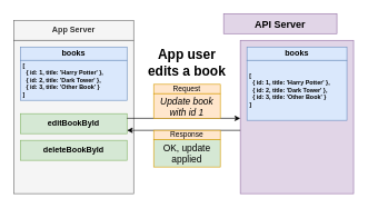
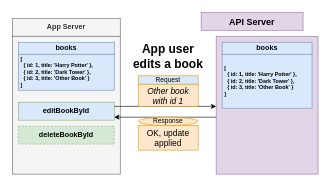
- <mxCell id="14" value="Request" style="rounded=0;whiteSpace=wrap;html=1;strokeWidth=1;fontSize=11;align=center;fillColor=#ffe6cc;strokeColor=#d79b00;" vertex="1" parent="1"><mxGeometry x="230" y="126" width="100" height="14" as="geometry" /></mxCell>
+ <mxCell id="14" value="Request" style="rounded=0;whiteSpace=wrap;html=1;strokeWidth=1;fontSize=11;align=center;fillColor=#dae8fc;strokeColor=#d79b00;" vertex="1" parent="1"><mxGeometry x="230" y="126" width="100" height="14" as="geometry" /></mxCell>
- <mxCell id="15" value="&lt;i&gt;Update book with id 1&lt;/i&gt;" style="rounded=0;whiteSpace=wrap;html=1;strokeWidth=1;fontSize=14;align=center;fillColor=#ffe6cc;strokeColor=#d79b00;" vertex="1" parent="1"><mxGeometry x="230" y="140" width="100" height="37" as="geometry" /></mxCell>
+ <mxCell id="15" value="&lt;i&gt;Other book with id 1&lt;/i&gt;" style="rounded=0;whiteSpace=wrap;html=1;strokeWidth=1;fontSize=14;align=center;fillColor=#ffe6cc;strokeColor=#d79b00;" vertex="1" parent="1"><mxGeometry x="230" y="140" width="100" height="37" as="geometry" /></mxCell>
- <mxCell id="5" value="editBookById" style="rounded=0;whiteSpace=wrap;html=1;fontSize=12;fontStyle=1;fillColor=#d5e8d4;strokeColor=#82b366;" vertex="1" parent="1"><mxGeometry x="30" y="170" width="160" height="30" as="geometry" /></mxCell>
+ <mxCell id="5" value="editBookById" style="rounded=0;whiteSpace=wrap;html=1;fontSize=12;fontStyle=1;fillColor=#dae8fc;strokeColor=#82b366;" vertex="1" parent="1"><mxGeometry x="30" y="170" width="160" height="30" as="geometry" /></mxCell>
- <mxCell id="16" value="Response" style="rounded=0;whiteSpace=wrap;html=1;strokeWidth=1;fontSize=11;align=center;fillColor=#ffe6cc;strokeColor=#d79b00;" vertex="1" parent="1"><mxGeometry x="230" y="195" width="100" height="14" as="geometry" /></mxCell>
+ <mxCell id="16" value="Response" style="ellipse;whiteSpace=wrap;html=1;strokeWidth=1;fontSize=11;align=center;fillColor=#ffe6cc;strokeColor=#d79b00;" vertex="1" parent="1"><mxGeometry x="230" y="195" width="100" height="14" as="geometry" /></mxCell>
- <mxCell id="6" value="deleteBookById" style="rounded=0;whiteSpace=wrap;html=1;fontSize=12;fontStyle=1;fillColor=#d5e8d4;strokeColor=#82b366;" vertex="1" parent="1"><mxGeometry x="30" y="210" width="160" height="30" as="geometry" /></mxCell>
+ <mxCell id="6" value="deleteBookById" style="rounded=0;whiteSpace=wrap;html=1;fontSize=12;fontStyle=1;fillColor=#d5e8d4;strokeColor=#82b366;dashed=1;" vertex="1" parent="1"><mxGeometry x="30" y="210" width="160" height="30" as="geometry" /></mxCell>
- <mxCell id="17" value="OK, update applied" style="rounded=0;whiteSpace=wrap;html=1;strokeWidth=1;fontSize=14;align=center;fillColor=#d5e8d4;strokeColor=#d79b00;" vertex="1" parent="1"><mxGeometry x="230" y="209" width="100" height="41" as="geometry" /></mxCell>
+ <mxCell id="17" value="OK, update applied" style="rounded=0;whiteSpace=wrap;html=1;strokeWidth=1;fontSize=14;align=center;fillColor=#ffe6cc;strokeColor=#d79b00;" vertex="1" parent="1"><mxGeometry x="230" y="209" width="100" height="41" as="geometry" /></mxCell>
